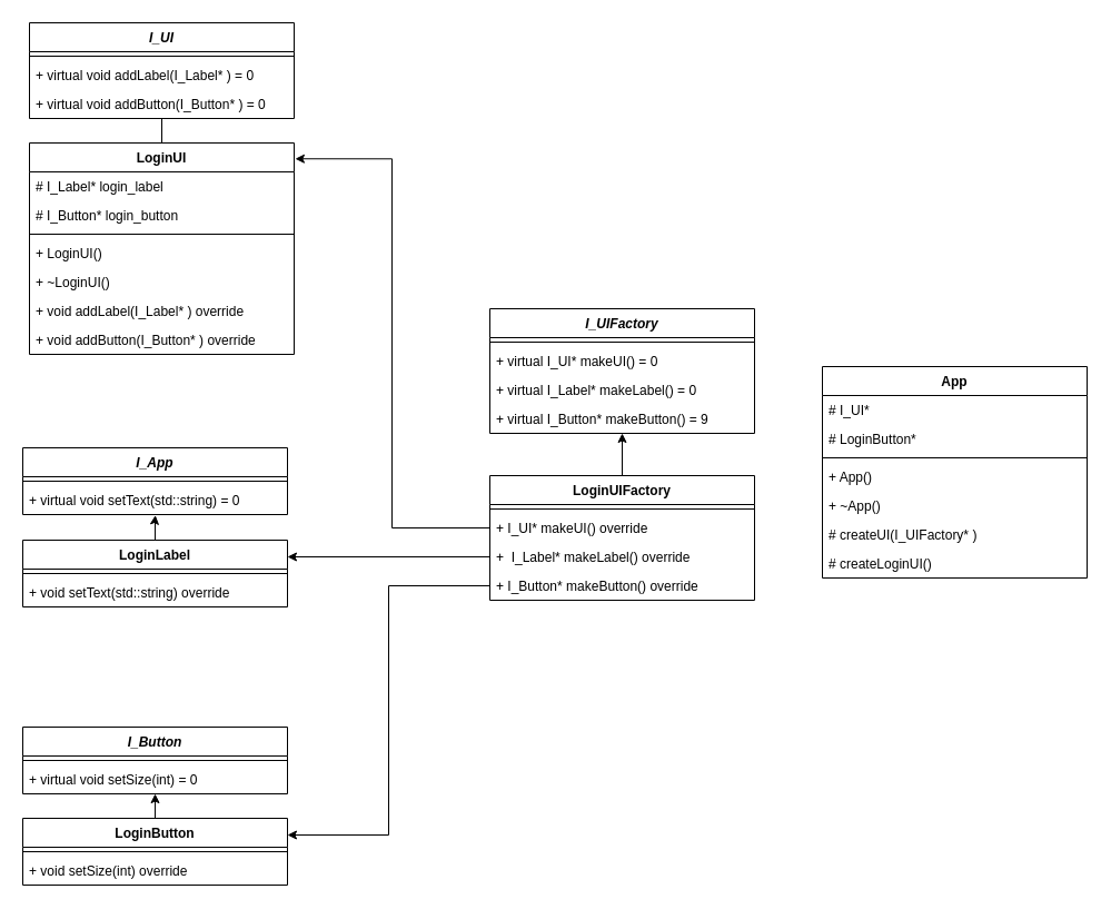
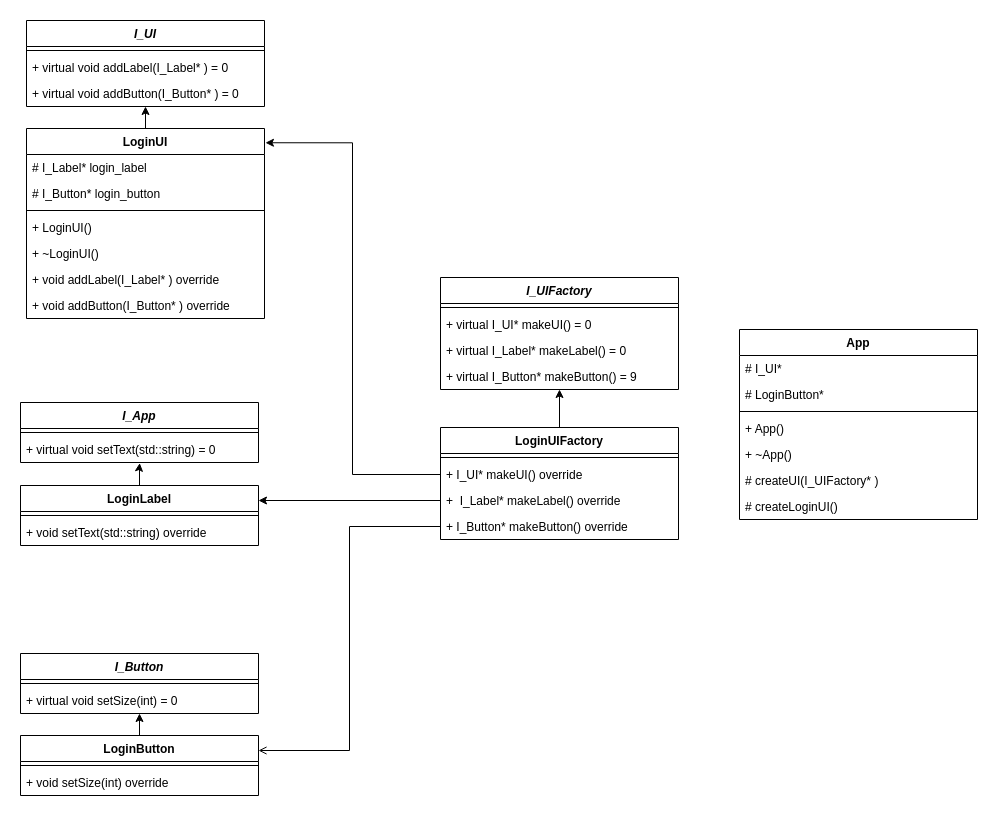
- <mxCell id="20" style="edgeStyle=orthogonalEdgeStyle;rounded=0;orthogonalLoop=1;jettySize=auto;html=1;endArrow=none;" parent="1" source="21" target="8" edge="1"><mxGeometry relative="1" as="geometry" /></mxCell>
+ <mxCell id="20" style="edgeStyle=orthogonalEdgeStyle;rounded=0;orthogonalLoop=1;jettySize=auto;html=1;" parent="1" source="21" target="8" edge="1"><mxGeometry relative="1" as="geometry" /></mxCell>
- <mxCell id="50" style="edgeStyle=orthogonalEdgeStyle;rounded=0;orthogonalLoop=1;jettySize=auto;html=1;entryX=1;entryY=0.25;entryDx=0;entryDy=0;" parent="1" source="39" target="17" edge="1"><mxGeometry relative="1" as="geometry" /></mxCell>
+ <mxCell id="50" style="edgeStyle=orthogonalEdgeStyle;rounded=0;orthogonalLoop=1;jettySize=auto;html=1;entryX=1;entryY=0.25;entryDx=0;entryDy=0;endArrow=open;" parent="1" source="39" target="17" edge="1"><mxGeometry relative="1" as="geometry" /></mxCell>
